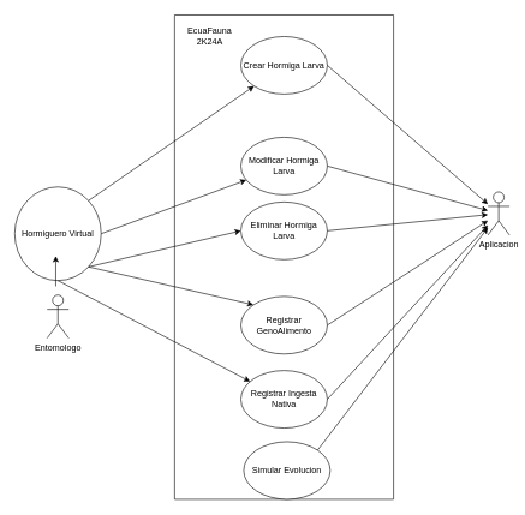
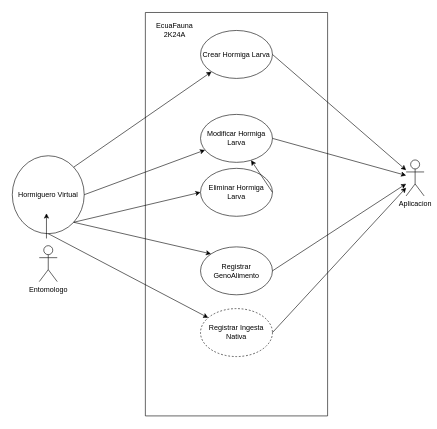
- <mxCell id="21" style="edgeStyle=none;html=1;exitX=1;exitY=0.5;exitDx=0;exitDy=0;" parent="1" source="8" target="11" edge="1"><mxGeometry relative="1" as="geometry" /></mxCell>
+ <mxCell id="21" style="edgeStyle=none;html=1;exitX=1;exitY=0.5;exitDx=0;exitDy=0;" parent="1" source="8" target="5" edge="1"><mxGeometry relative="1" as="geometry" /></mxCell>
- <mxCell id="24" style="edgeStyle=none;html=1;exitX=1;exitY=0;exitDx=0;exitDy=0;" edge="1" parent="1" source="10" target="11"><mxGeometry relative="1" as="geometry" /></mxCell>
- <mxCell id="6" value="Registrar Ingesta Nativa" style="ellipse;whiteSpace=wrap;html=1;" parent="3" vertex="1"><mxGeometry x="92" y="494" width="120" height="80" as="geometry" /></mxCell>
+ <mxCell id="6" value="Registrar Ingesta Nativa" style="ellipse;whiteSpace=wrap;html=1;dashed=1;" parent="3" vertex="1"><mxGeometry x="92" y="494" width="120" height="80" as="geometry" /></mxCell>
- <mxCell id="10" value="Simular Evolucion" style="ellipse;whiteSpace=wrap;html=1;" vertex="1" parent="3"><mxGeometry x="96" y="593" width="120" height="80" as="geometry" /></mxCell>
